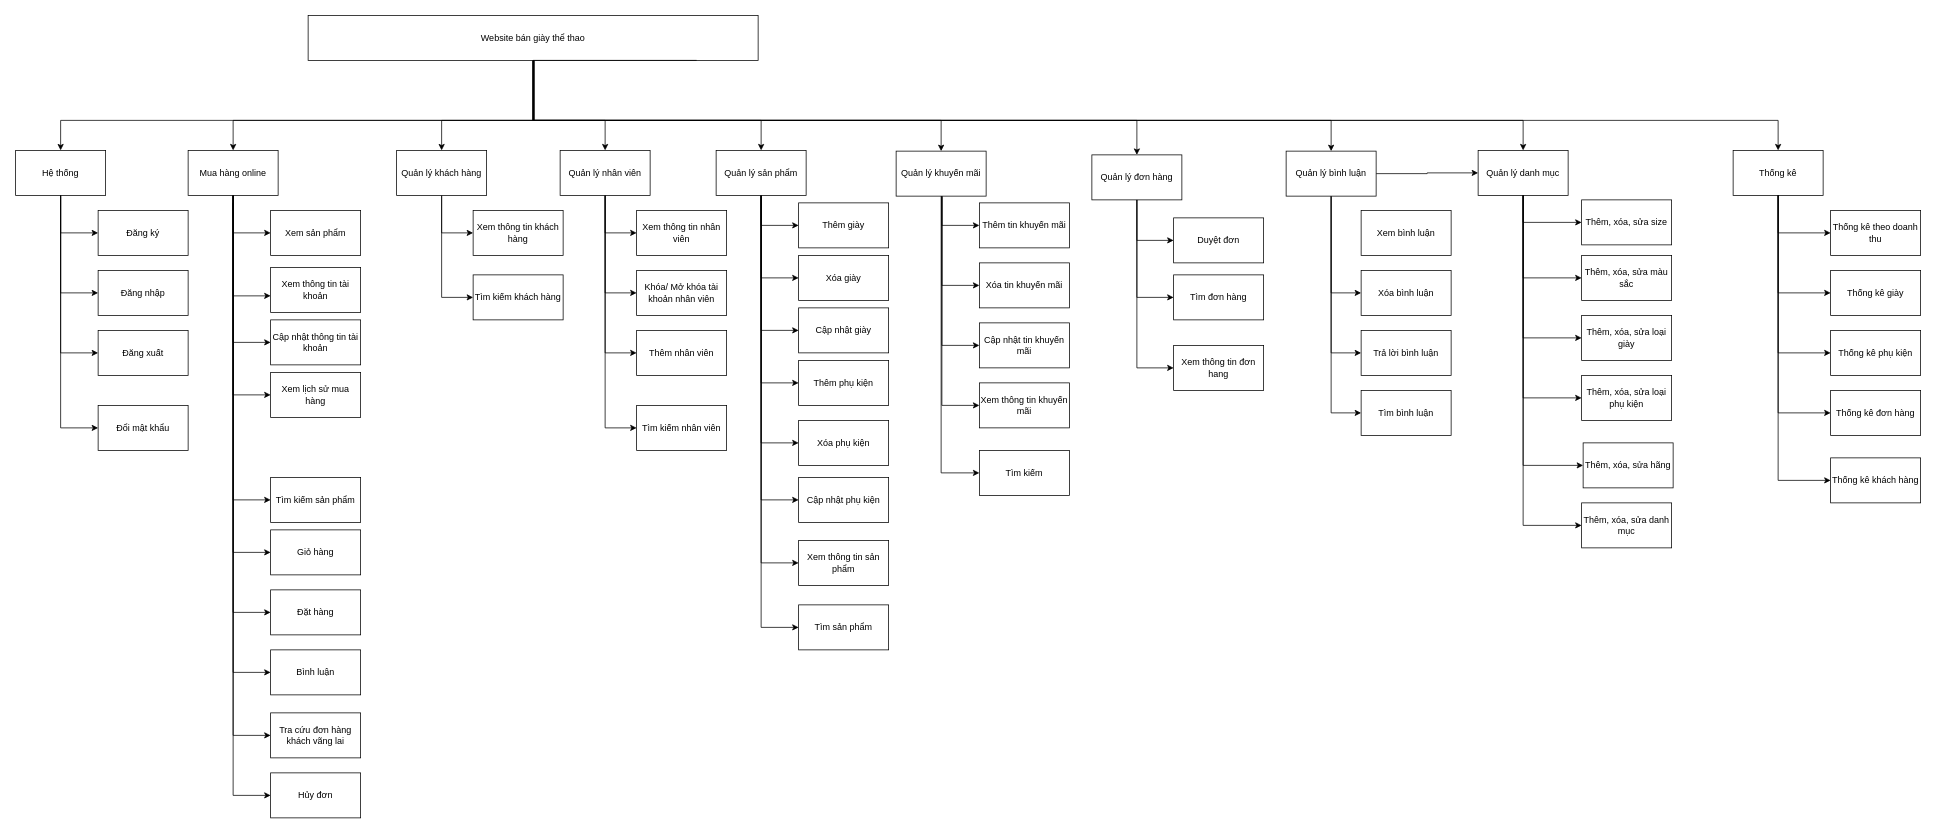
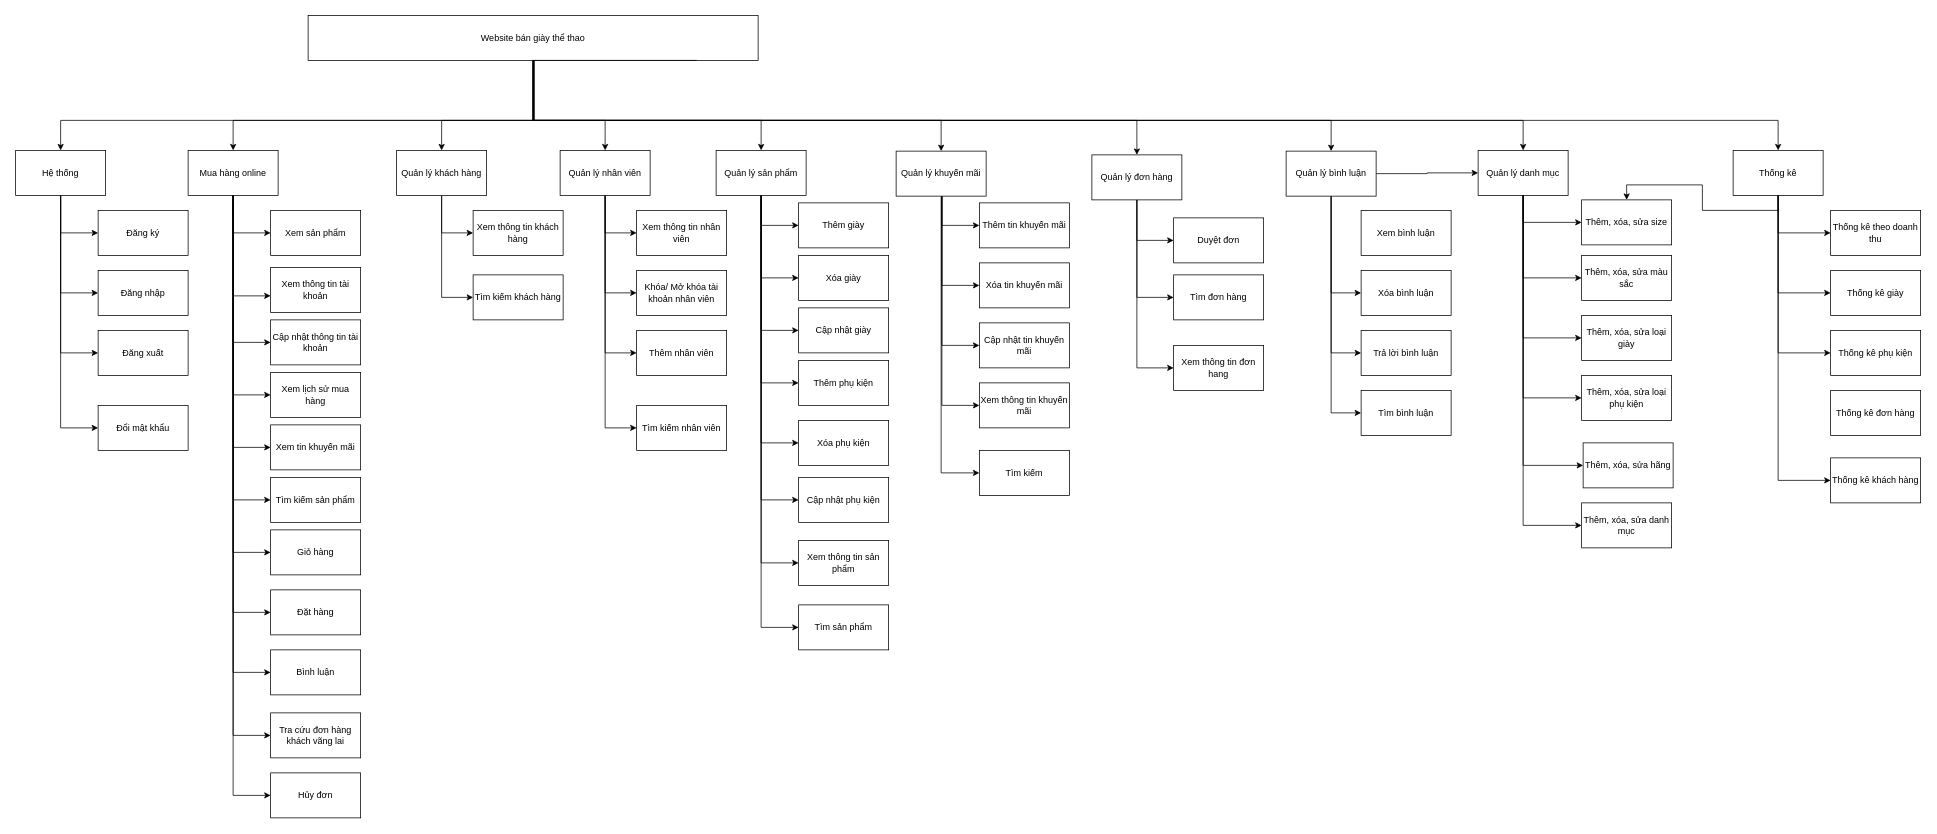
- <mxCell id="124" value="" style="edgeStyle=orthogonalEdgeStyle;rounded=0;orthogonalLoop=1;jettySize=auto;html=1;entryX=0;entryY=0.5;entryDx=0;entryDy=0;exitX=0.5;exitY=1;exitDx=0;exitDy=0;" edge="1" parent="1" source="115" target="123"><mxGeometry relative="1" as="geometry"><mxPoint x="2380" y="270" as="sourcePoint" /><mxPoint x="2450" y="480" as="targetPoint" /></mxGeometry></mxCell>
+ <mxCell id="124" value="" style="edgeStyle=orthogonalEdgeStyle;rounded=0;orthogonalLoop=1;jettySize=auto;html=1;exitX=0.5;exitY=1;exitDx=0;exitDy=0;" edge="1" parent="1" source="115" target="103"><mxGeometry relative="1" as="geometry"><mxPoint x="2380" y="270" as="sourcePoint" /><mxPoint x="2450" y="480" as="targetPoint" /></mxGeometry></mxCell>
+ <mxCell id="23" value="" style="edgeStyle=orthogonalEdgeStyle;rounded=0;orthogonalLoop=1;jettySize=auto;html=1;entryX=0;entryY=0.5;entryDx=0;entryDy=0;" parent="1" source="24" target="55" edge="1"><mxGeometry relative="1" as="geometry" /></mxCell>
+ <mxCell id="55" value="Xem tin khuyến mãi" style="whiteSpace=wrap;html=1;rounded=0;" parent="1" vertex="1"><mxGeometry x="360" y="566" width="120" height="60" as="geometry" /></mxCell>
